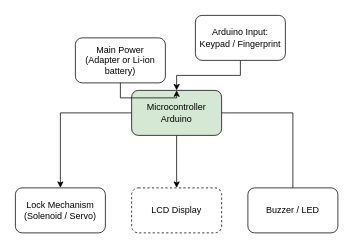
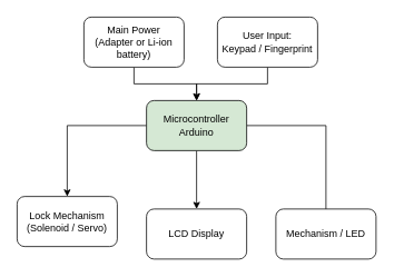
- <mxCell id="10" value="Arduino Input:&lt;br&gt;Keypad / Fingerprint" style="rounded=1;whiteSpace=wrap;html=1;shape=label;fixedSize=1;aspect=fixed;" parent="1" vertex="1"><mxGeometry x="260" y="20" width="120" height="60" as="geometry" /></mxCell>
+ <mxCell id="10" value="User Input:&lt;br&gt;Keypad / Fingerprint" style="rounded=1;whiteSpace=wrap;html=1;shape=label;fixedSize=1;aspect=fixed;" parent="1" vertex="1"><mxGeometry x="260" y="20" width="120" height="60" as="geometry" /></mxCell>
- <mxCell id="12" value="Main Power&lt;div&gt;(Adapter or Li-ion battery)&lt;/div&gt;" style="rounded=1;whiteSpace=wrap;html=1;shape=label;fixedSize=1;aspect=fixed;" vertex="1" parent="1"><mxGeometry x="100" y="50" width="120" height="60" as="geometry" /></mxCell>
+ <mxCell id="12" value="Main Power&lt;div&gt;(Adapter or Li-ion battery)&lt;/div&gt;" style="rounded=1;whiteSpace=wrap;html=1;shape=label;fixedSize=1;aspect=fixed;" vertex="1" parent="1"><mxGeometry x="100" y="20" width="120" height="60" as="geometry" /></mxCell>
- <mxCell id="8" value="Lock Mechanism&lt;div&gt;(Solenoid / Servo)&lt;/div&gt;" style="rounded=1;whiteSpace=wrap;html=1;" parent="1" vertex="1"><mxGeometry x="20" y="250" width="120" height="60" as="geometry" /></mxCell>
+ <mxCell id="8" value="Lock Mechanism&lt;div&gt;(Solenoid / Servo)&lt;/div&gt;" style="rounded=1;whiteSpace=wrap;html=1;" parent="1" vertex="1"><mxGeometry x="20" y="235" width="120" height="60" as="geometry" /></mxCell>
- <mxCell id="6" value="LCD Display" style="rounded=1;whiteSpace=wrap;html=1;dashed=1;" parent="1" vertex="1"><mxGeometry x="175" y="250" width="120" height="60" as="geometry" /></mxCell>
+ <mxCell id="6" value="LCD Display" style="rounded=1;whiteSpace=wrap;html=1;" parent="1" vertex="1"><mxGeometry x="175" y="250" width="120" height="60" as="geometry" /></mxCell>
- <mxCell id="7" value="Buzzer / LED" style="rounded=1;whiteSpace=wrap;html=1;" parent="1" vertex="1"><mxGeometry x="330" y="250" width="120" height="60" as="geometry" /></mxCell>
+ <mxCell id="7" value="Mechanism / LED" style="rounded=1;whiteSpace=wrap;html=1;" parent="1" vertex="1"><mxGeometry x="330" y="250" width="120" height="60" as="geometry" /></mxCell>
